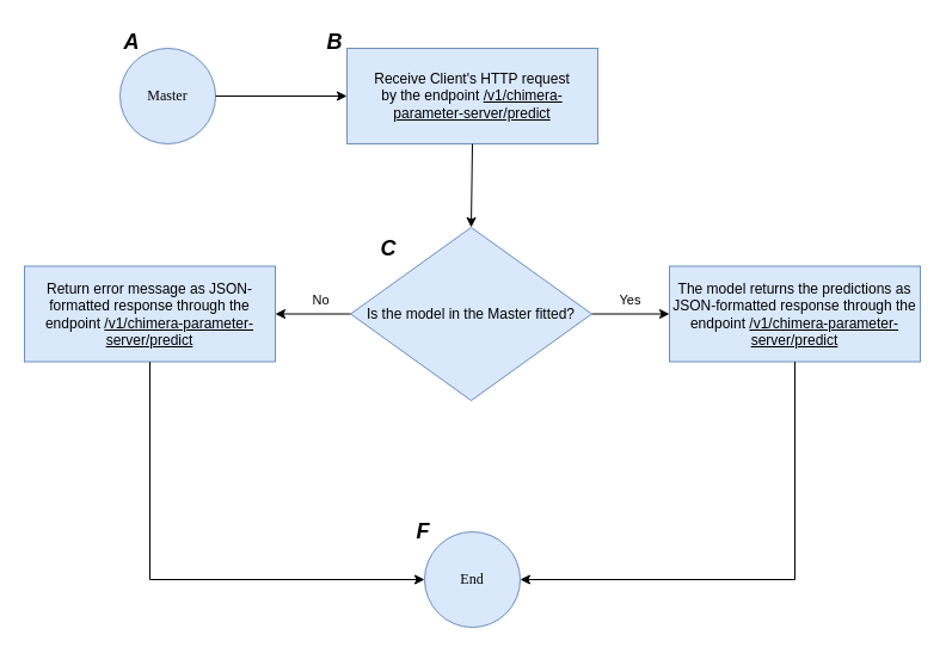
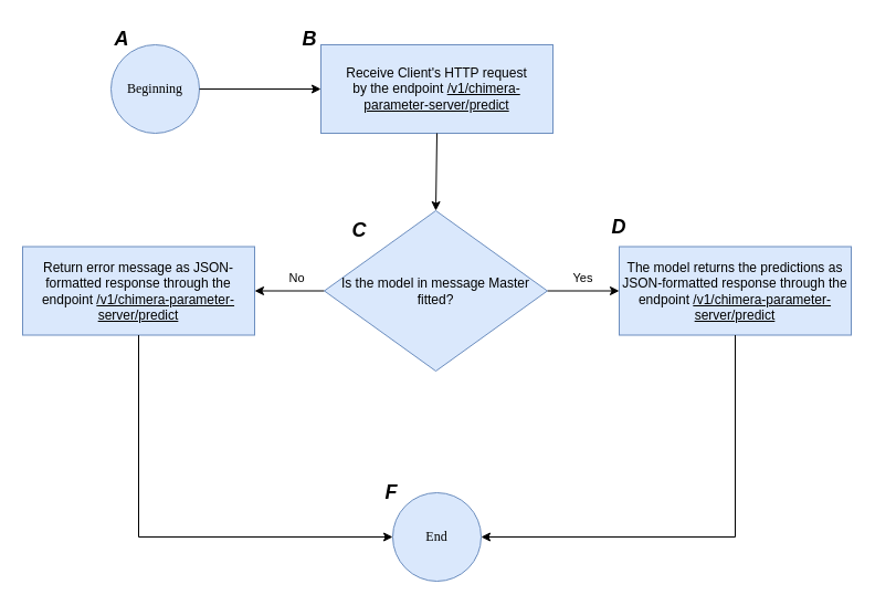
- <mxCell id="2" value="&lt;font face=&quot;Verdana&quot;&gt;Master&lt;/font&gt;" style="ellipse;whiteSpace=wrap;html=1;aspect=fixed;fillColor=#dae8fc;strokeColor=#6c8ebf;" parent="1" vertex="1"><mxGeometry x="100" y="40" width="80" height="80" as="geometry" /></mxCell>
+ <mxCell id="2" value="&lt;font face=&quot;Verdana&quot;&gt;Beginning&lt;/font&gt;" style="ellipse;whiteSpace=wrap;html=1;aspect=fixed;fillColor=#dae8fc;strokeColor=#6c8ebf;" parent="1" vertex="1"><mxGeometry x="100" y="40" width="80" height="80" as="geometry" /></mxCell>
+ <mxCell id="12" value="&lt;font face=&quot;Helvetica&quot; style=&quot;font-size: 18px;&quot;&gt;&lt;i style=&quot;&quot;&gt;&lt;b style=&quot;&quot;&gt;D&lt;/b&gt;&lt;/i&gt;&lt;/font&gt;" style="text;html=1;align=center;verticalAlign=middle;whiteSpace=wrap;rounded=0;" parent="1" vertex="1"><mxGeometry x="530" y="190" width="60" height="30" as="geometry" /></mxCell>
- <mxCell id="17" value="Is the model in the Master fitted?" style="rhombus;whiteSpace=wrap;html=1;fillColor=#dae8fc;strokeColor=#6c8ebf;" vertex="1" parent="1"><mxGeometry x="293.06" y="190" width="201.87" height="145" as="geometry" /></mxCell>
+ <mxCell id="17" value="Is the model in message Master fitted?" style="rhombus;whiteSpace=wrap;html=1;fillColor=#dae8fc;strokeColor=#6c8ebf;" vertex="1" parent="1"><mxGeometry x="293.06" y="190" width="201.87" height="145" as="geometry" /></mxCell>
